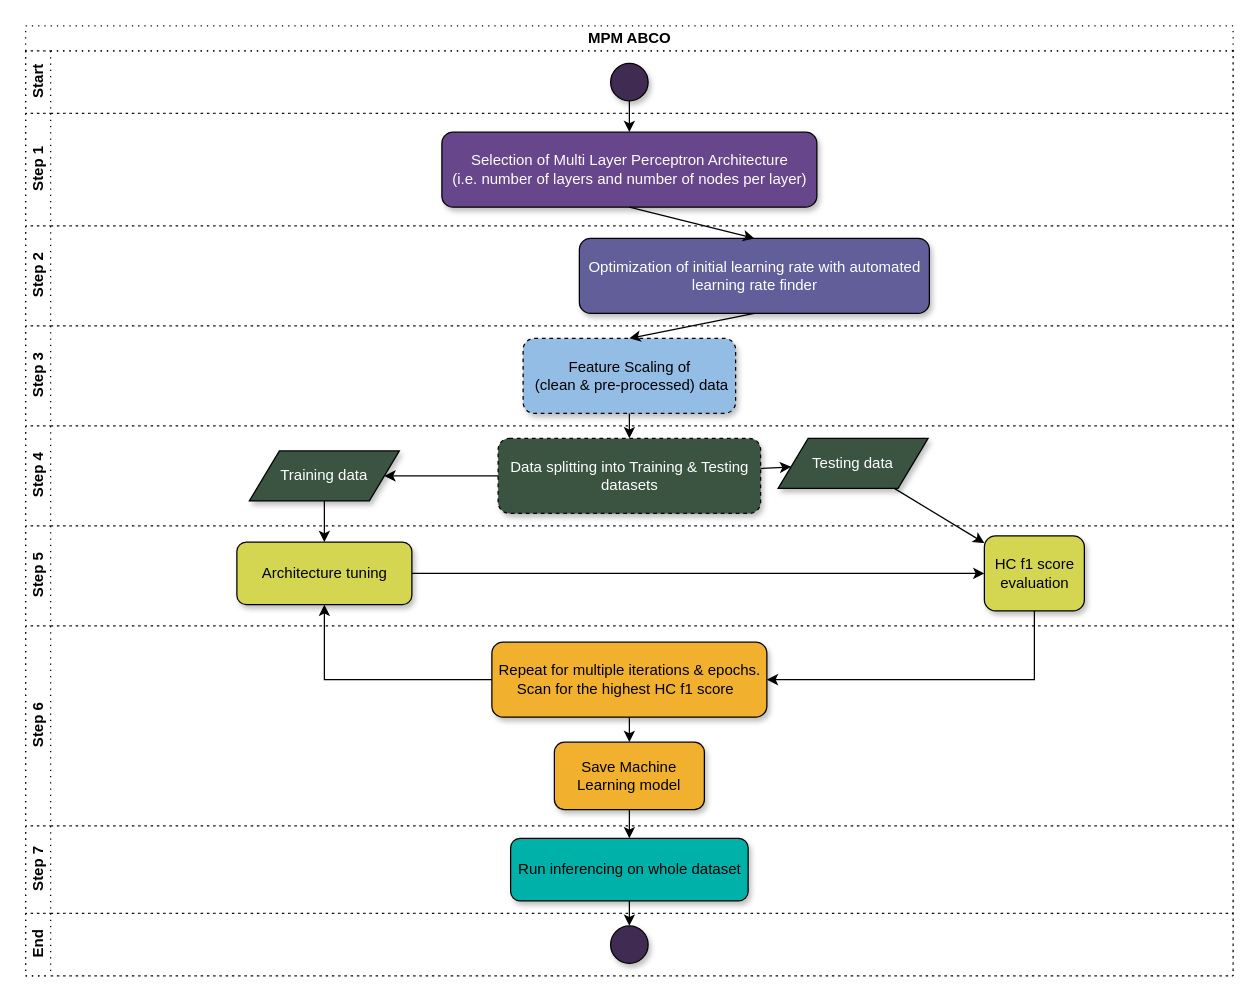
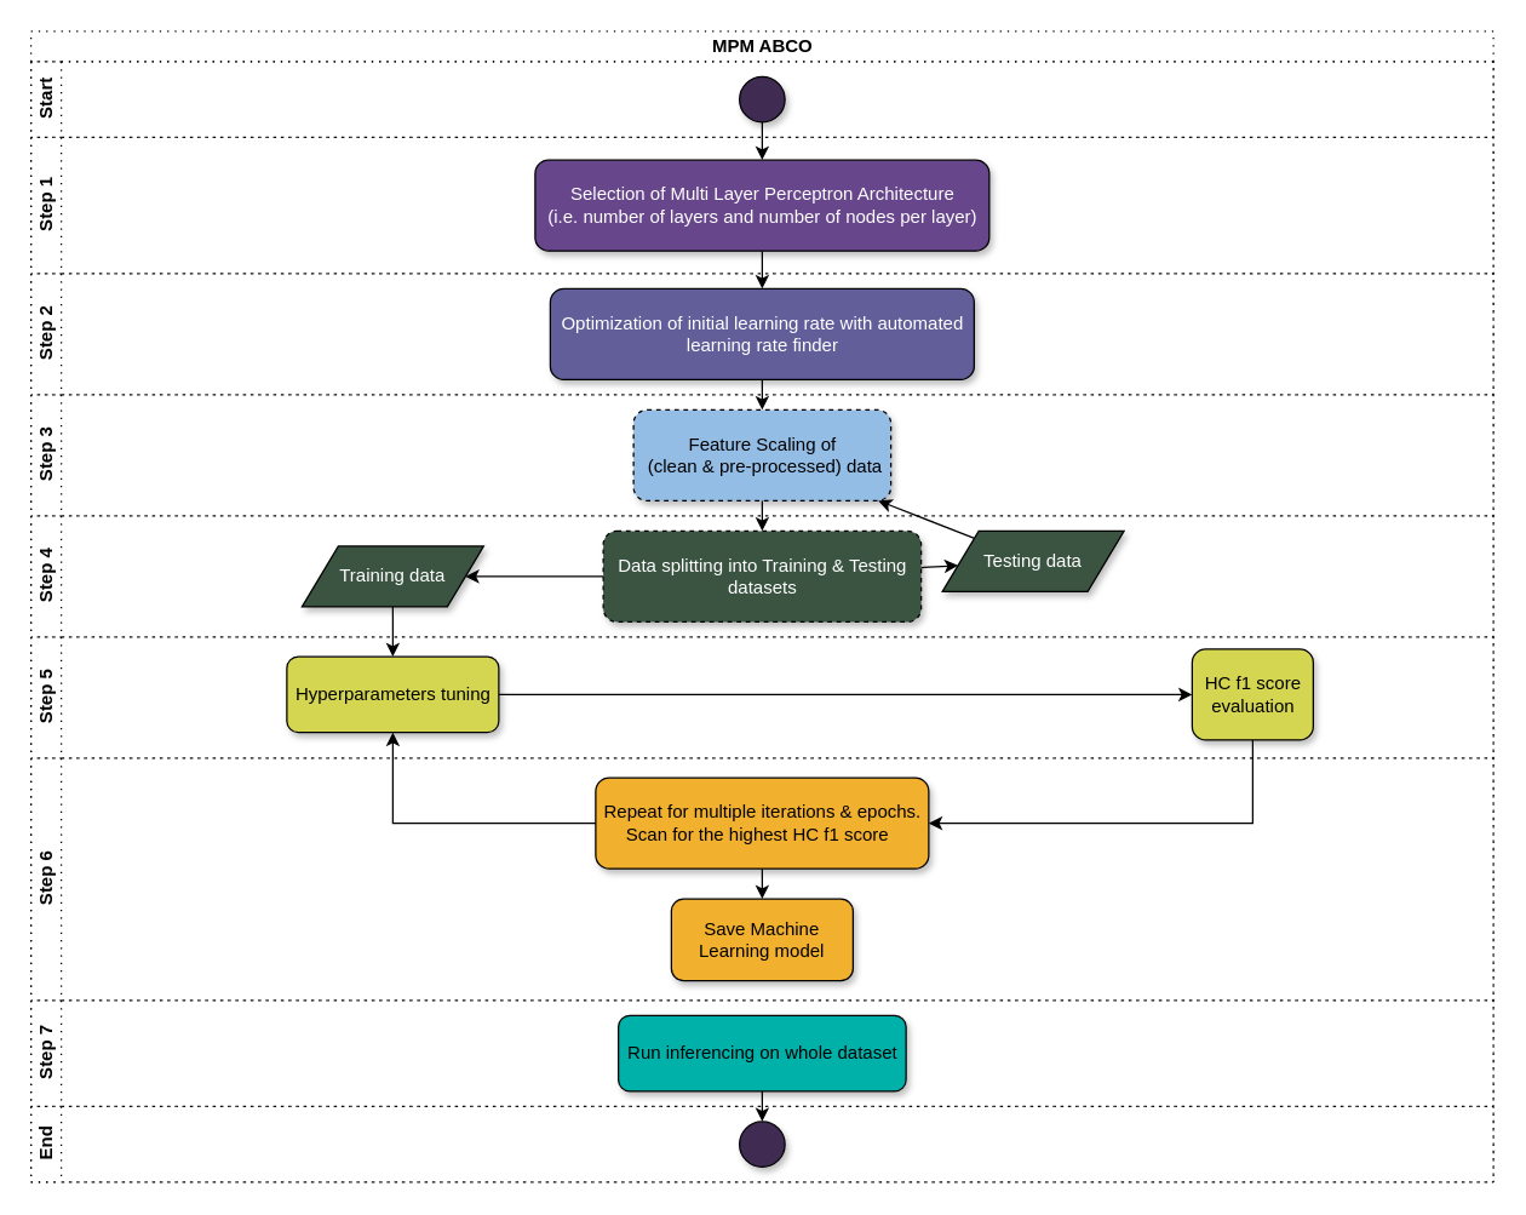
- <mxCell id="8" value="&lt;br&gt;Optimization of initial learning rate with automated &lt;br&gt;learning rate finder&lt;br&gt;&lt;br&gt;" style="rounded=1;html=1;shadow=1;fillColor=#615E9A;fontColor=#FFFFFF;strokeColor=#000000;" vertex="1" parent="7"><mxGeometry x="443" y="10" width="280" height="60" as="geometry" /></mxCell>
+ <mxCell id="8" value="&lt;br&gt;Optimization of initial learning rate with automated &lt;br&gt;learning rate finder&lt;br&gt;&lt;br&gt;" style="rounded=1;html=1;shadow=1;fillColor=#615E9A;fontColor=#FFFFFF;strokeColor=#000000;" vertex="1" parent="7"><mxGeometry x="343" y="10" width="280" height="60" as="geometry" /></mxCell>
- <mxCell id="17" value="" style="edgeStyle=none;rounded=0;orthogonalLoop=1;jettySize=auto;html=1;shadow=0;strokeColor=#000000;" edge="1" parent="2" source="16" target="21"><mxGeometry relative="1" as="geometry" /></mxCell>
+ <mxCell id="17" value="" style="edgeStyle=none;rounded=0;orthogonalLoop=1;jettySize=auto;html=1;shadow=0;strokeColor=#000000;" edge="1" parent="2" source="16" target="10"><mxGeometry relative="1" as="geometry" /></mxCell>
- <mxCell id="20" value="&lt;br&gt;Architecture tuning&lt;br&gt;&lt;br&gt;" style="rounded=1;html=1;shadow=1;fillColor=#D4D652;strokeColor=#000000;" vertex="1" parent="18"><mxGeometry x="169" y="13" width="140" height="50" as="geometry" /></mxCell>
+ <mxCell id="20" value="&lt;br&gt;Hyperparameters tuning&lt;br&gt;&lt;br&gt;" style="rounded=1;html=1;shadow=1;fillColor=#D4D652;strokeColor=#000000;" vertex="1" parent="18"><mxGeometry x="169" y="13" width="140" height="50" as="geometry" /></mxCell>
- <mxCell id="35" style="edgeStyle=none;rounded=0;orthogonalLoop=1;jettySize=auto;html=1;exitX=0.5;exitY=1;exitDx=0;exitDy=0;entryX=0.5;entryY=0;entryDx=0;entryDy=0;shadow=0;strokeColor=#000000;" edge="1" parent="2" source="26" target="28"><mxGeometry relative="1" as="geometry" /></mxCell>
